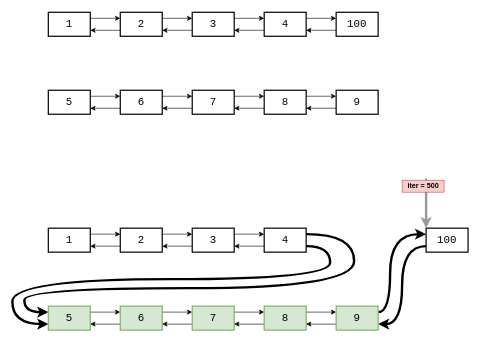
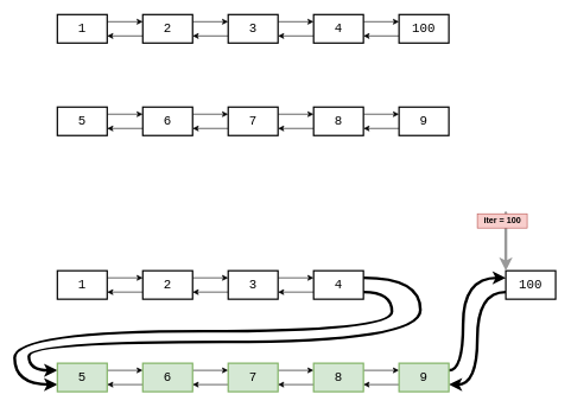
- <mxCell id="57" value="&lt;b&gt;iter = 500&lt;/b&gt;" style="text;html=1;align=center;verticalAlign=middle;resizable=0;points=[];autosize=1;strokeColor=#b85450;fillColor=#f8cecc;" vertex="1" parent="1"><mxGeometry x="670" y="300" width="70" height="20" as="geometry" /></mxCell>
+ <mxCell id="57" value="&lt;b&gt;iter = 100&lt;/b&gt;" style="text;html=1;align=center;verticalAlign=middle;resizable=0;points=[];autosize=1;strokeColor=#b85450;fillColor=#f8cecc;" vertex="1" parent="1"><mxGeometry x="670" y="300" width="70" height="20" as="geometry" /></mxCell>
